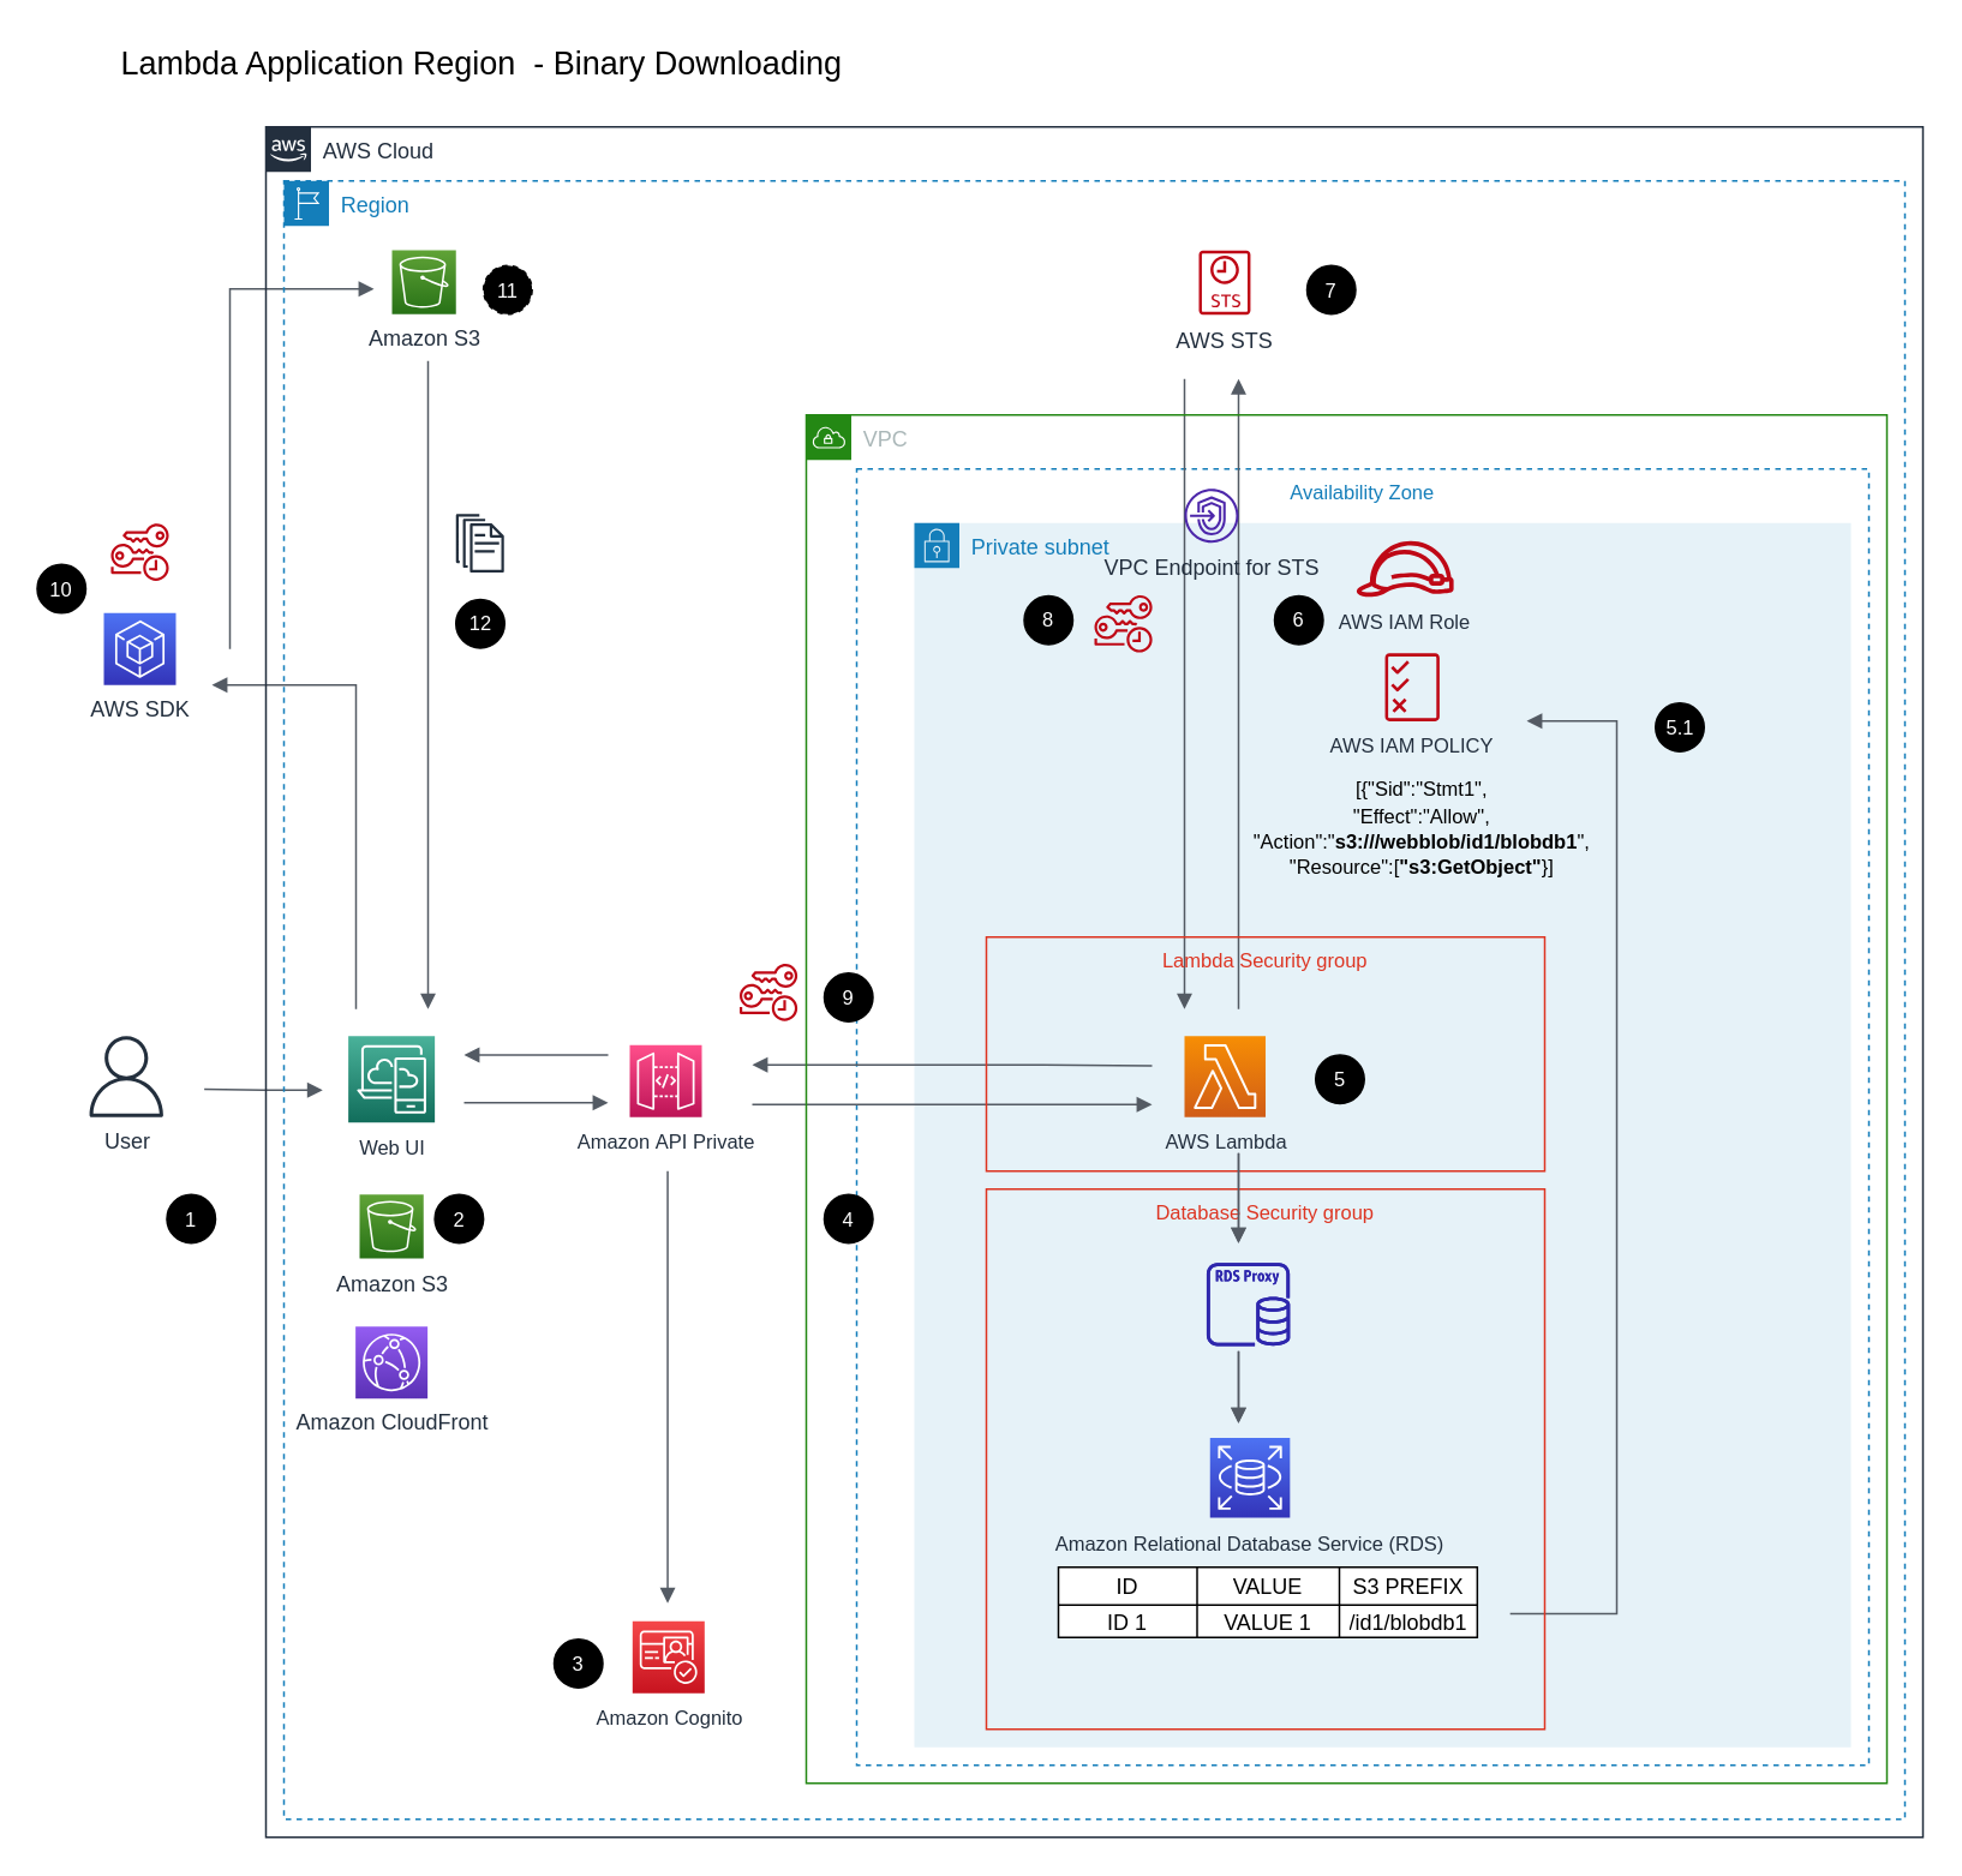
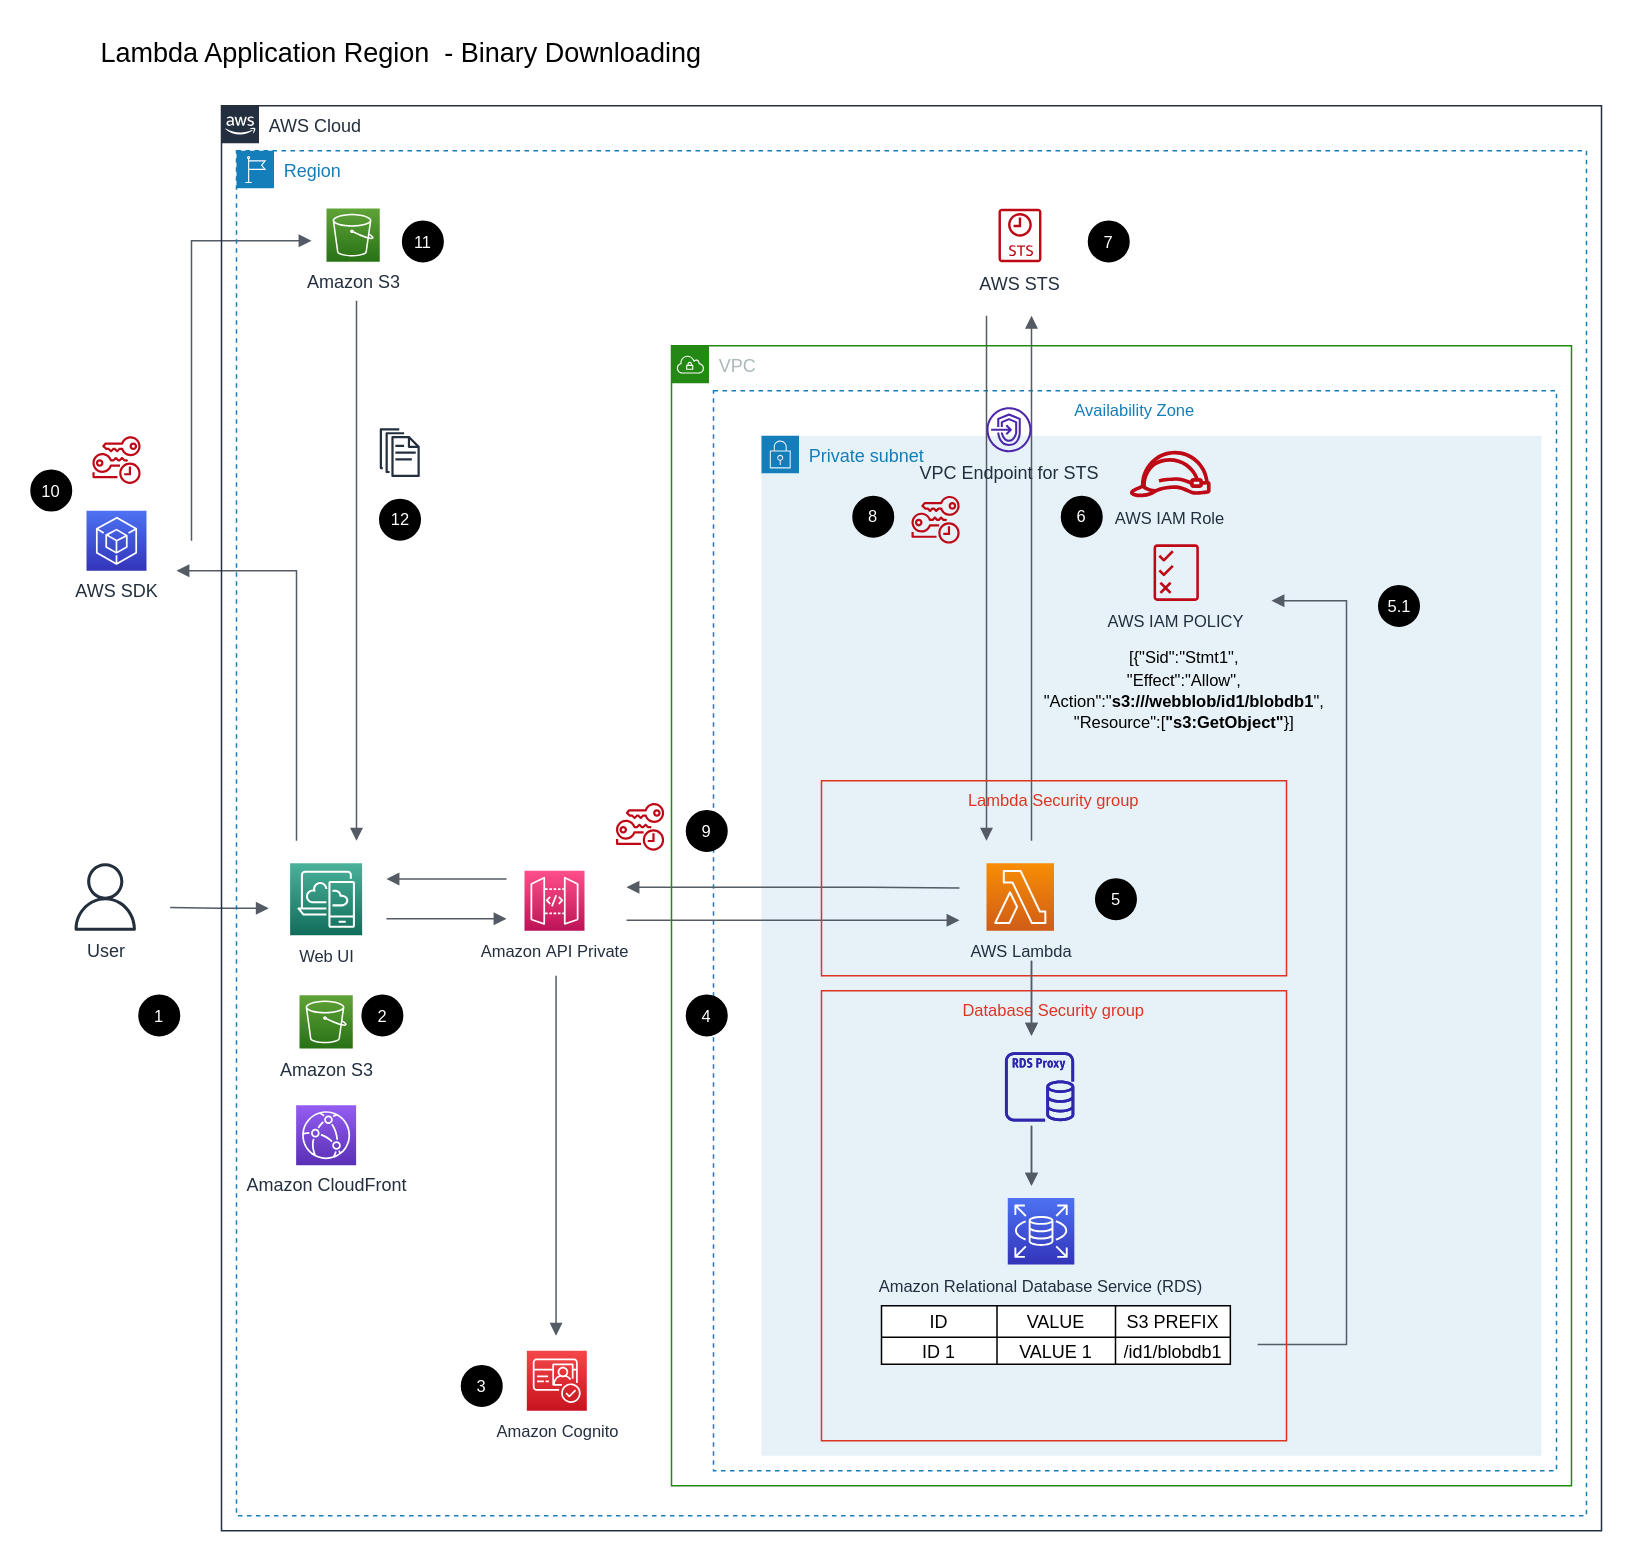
- <mxCell id="58" value="&lt;font style=&quot;font-size: 11px&quot;&gt;11&lt;/font&gt;" style="ellipse;whiteSpace=wrap;html=1;aspect=fixed;fillColor=#000000;fontColor=#FFFFFF;dashed=1;" parent="1" vertex="1"><mxGeometry x="267.75" y="147" width="27" height="27" as="geometry" /></mxCell>
+ <mxCell id="58" value="&lt;font style=&quot;font-size: 11px&quot;&gt;11&lt;/font&gt;" style="ellipse;whiteSpace=wrap;html=1;aspect=fixed;fillColor=#000000;fontColor=#FFFFFF;" parent="1" vertex="1"><mxGeometry x="267.75" y="147" width="27" height="27" as="geometry" /></mxCell>
